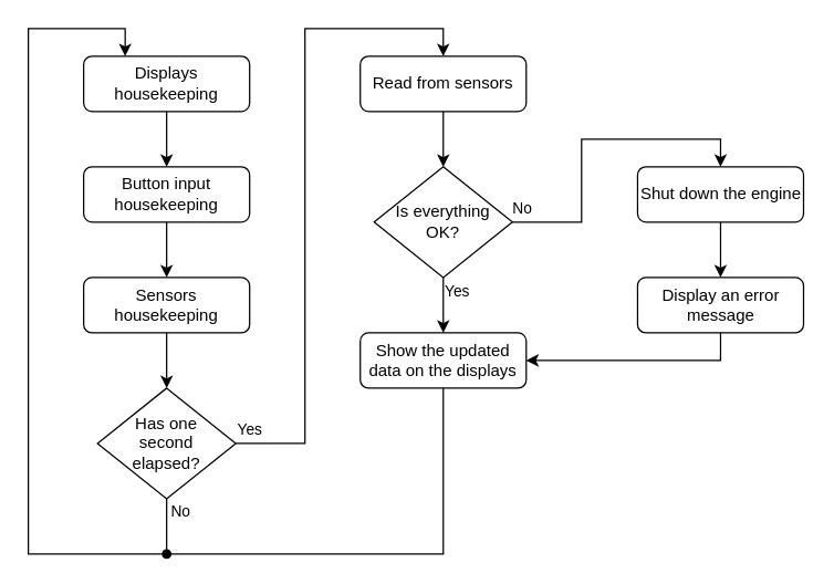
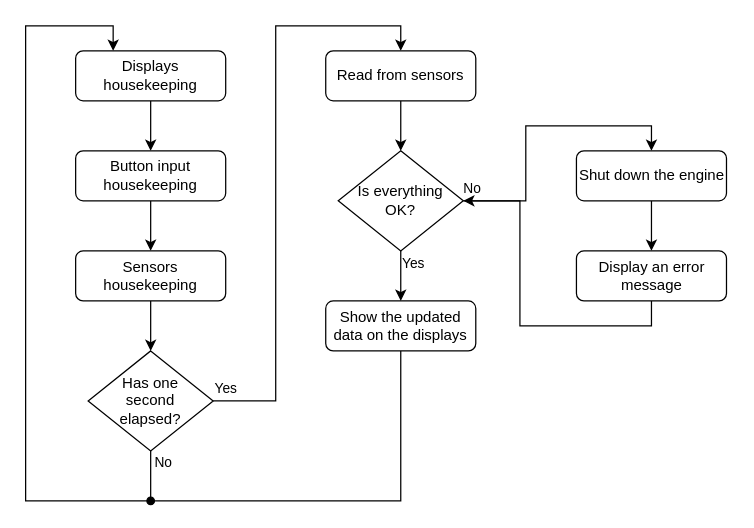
- <mxCell id="20" style="edgeStyle=orthogonalEdgeStyle;rounded=0;orthogonalLoop=1;jettySize=auto;html=1;entryX=1;entryY=0.5;entryDx=0;entryDy=0;exitX=0.5;exitY=1;exitDx=0;exitDy=0;" parent="1" source="21" target="17" edge="1"><mxGeometry relative="1" as="geometry" /></mxCell>
+ <mxCell id="20" style="edgeStyle=orthogonalEdgeStyle;rounded=0;orthogonalLoop=1;jettySize=auto;html=1;exitX=0.5;exitY=1;exitDx=0;exitDy=0;" parent="1" source="21" target="15" edge="1"><mxGeometry relative="1" as="geometry" /></mxCell>
